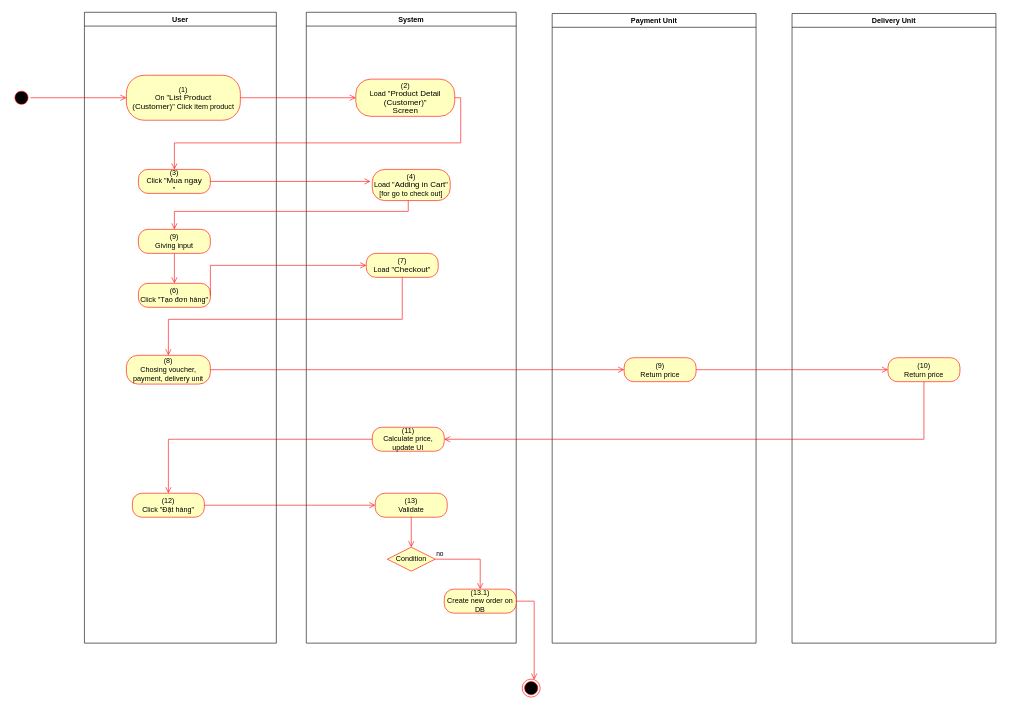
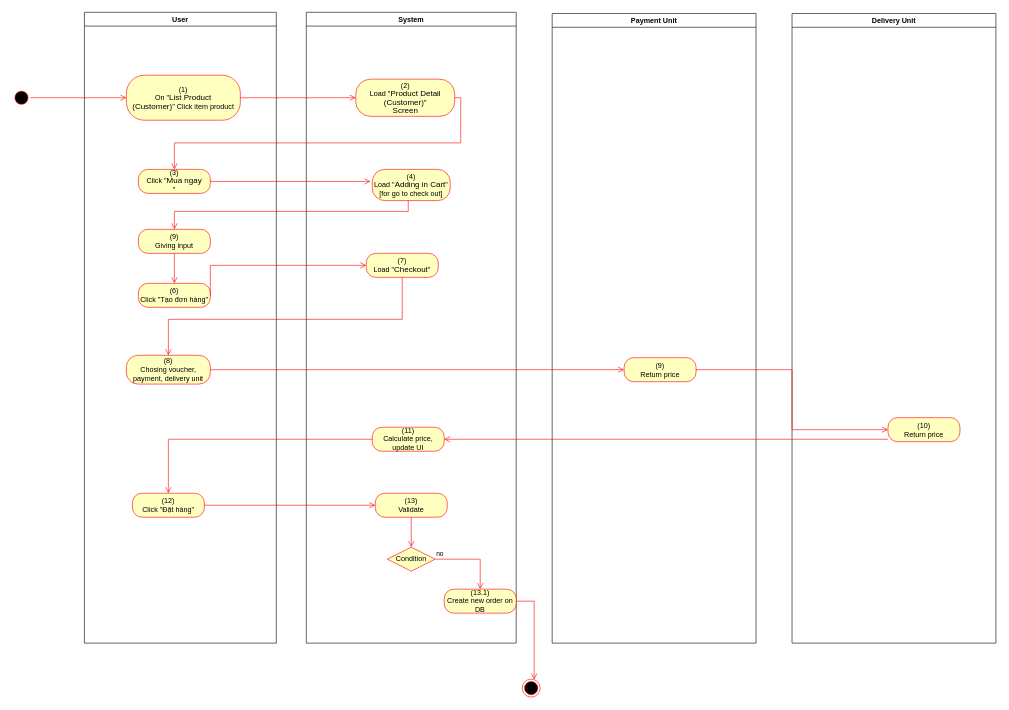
- <mxCell id="35" value="(10)&lt;br&gt;Return price" style="rounded=1;whiteSpace=wrap;html=1;arcSize=40;fontColor=#000000;fillColor=#ffffc0;strokeColor=#ff0000;" vertex="1" parent="34"><mxGeometry x="160" y="574" width="120" height="40" as="geometry" /></mxCell>
+ <mxCell id="35" value="(10)&lt;br&gt;Return price" style="rounded=1;whiteSpace=wrap;html=1;arcSize=40;fontColor=#000000;fillColor=#ffffc0;strokeColor=#ff0000;" vertex="1" parent="34"><mxGeometry x="160" y="674" width="120" height="40" as="geometry" /></mxCell>
